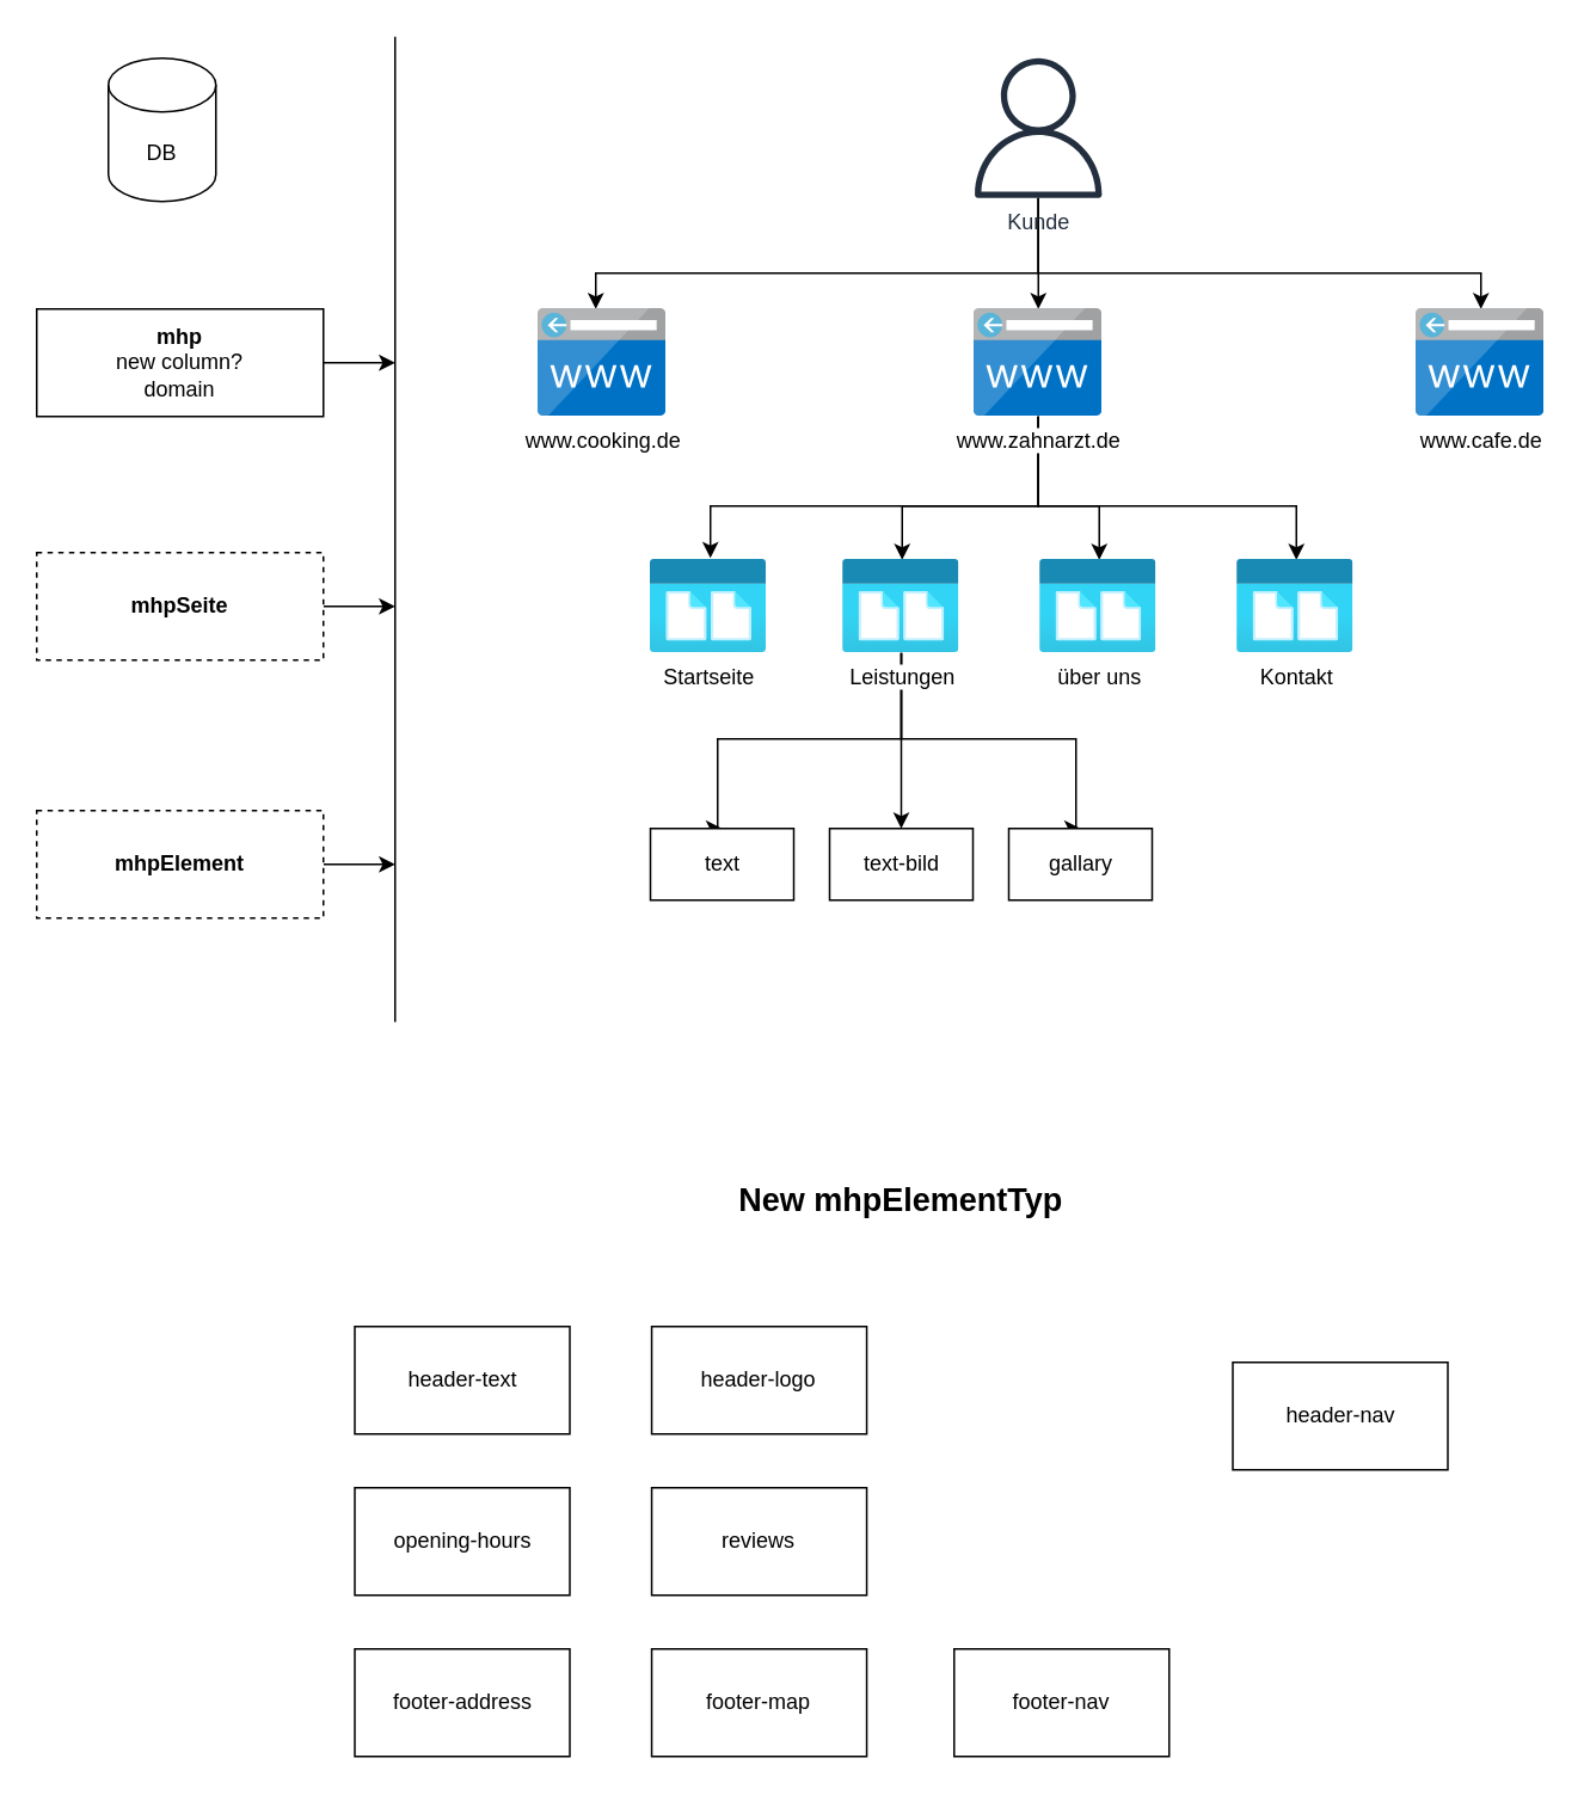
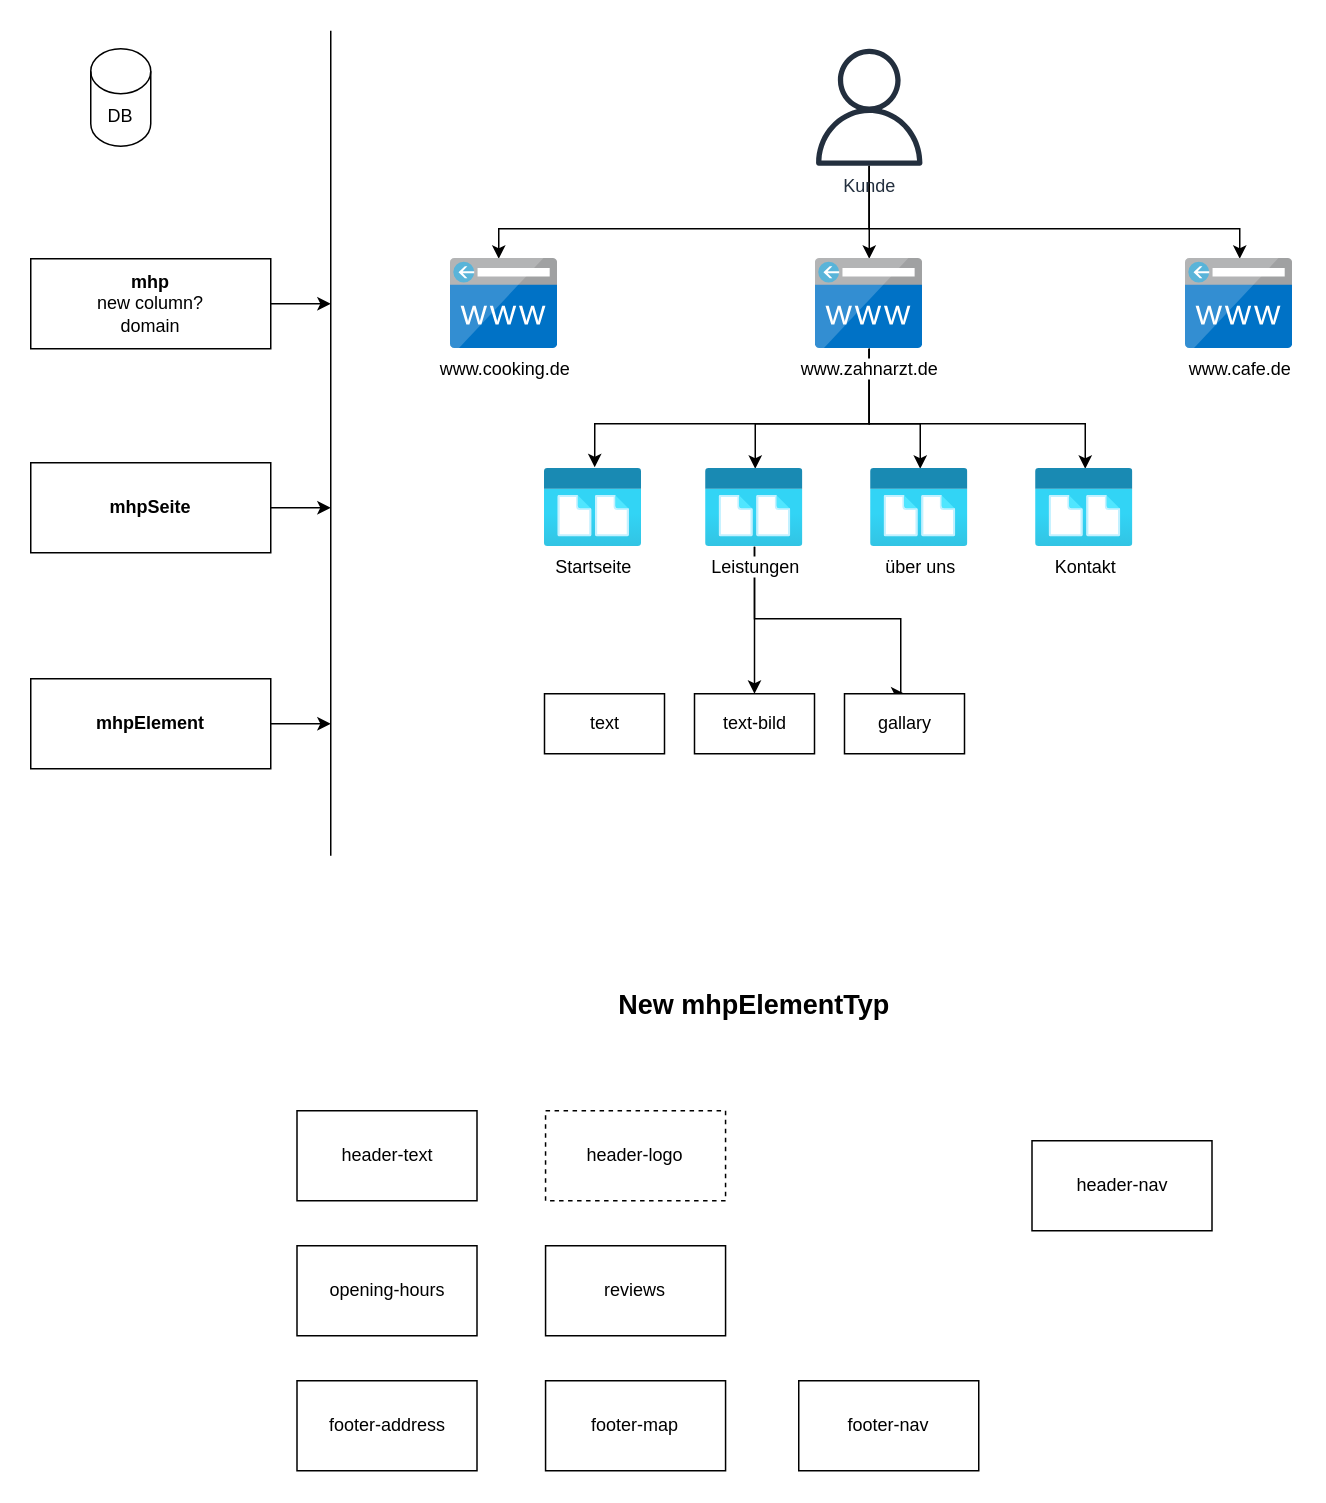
- <mxCell id="30" value="DB" style="shape=cylinder3;whiteSpace=wrap;html=1;boundedLbl=1;backgroundOutline=1;size=15;" vertex="1" parent="1"><mxGeometry x="60" y="32" width="60" height="80" as="geometry" /></mxCell>
+ <mxCell id="30" value="DB" style="shape=cylinder3;whiteSpace=wrap;html=1;boundedLbl=1;backgroundOutline=1;size=15;" vertex="1" parent="1"><mxGeometry x="60" y="32" width="40" height="65" as="geometry" /></mxCell>
- <mxCell id="23" value="&lt;b&gt;mhpSeite&lt;/b&gt;" style="rounded=0;whiteSpace=wrap;html=1;dashed=1;" vertex="1" parent="1"><mxGeometry x="20" y="308" width="160" height="60" as="geometry" /></mxCell>
+ <mxCell id="23" value="&lt;b&gt;mhpSeite&lt;/b&gt;" style="rounded=0;whiteSpace=wrap;html=1;" vertex="1" parent="1"><mxGeometry x="20" y="308" width="160" height="60" as="geometry" /></mxCell>
- <mxCell id="19" style="edgeStyle=orthogonalEdgeStyle;rounded=0;orthogonalLoop=1;jettySize=auto;html=1;entryX=0.5;entryY=0;entryDx=0;entryDy=0;" edge="1" parent="1" source="21" target="24"><mxGeometry relative="1" as="geometry"><Array as="points"><mxPoint x="503" y="412" /><mxPoint x="400" y="412" /></Array></mxGeometry></mxCell>
- <mxCell id="29" value="&lt;b&gt;mhpElement&lt;/b&gt;" style="rounded=0;whiteSpace=wrap;html=1;dashed=1;" vertex="1" parent="1"><mxGeometry x="20" y="452" width="160" height="60" as="geometry" /></mxCell>
+ <mxCell id="29" value="&lt;b&gt;mhpElement&lt;/b&gt;" style="rounded=0;whiteSpace=wrap;html=1;" vertex="1" parent="1"><mxGeometry x="20" y="452" width="160" height="60" as="geometry" /></mxCell>
- <mxCell id="33" value="header-logo" style="rounded=0;whiteSpace=wrap;html=1;" vertex="1" parent="1"><mxGeometry x="363.21" y="740" width="120" height="60" as="geometry" /></mxCell>
+ <mxCell id="33" value="header-logo" style="rounded=0;whiteSpace=wrap;html=1;dashed=1;" vertex="1" parent="1"><mxGeometry x="363.21" y="740" width="120" height="60" as="geometry" /></mxCell>
